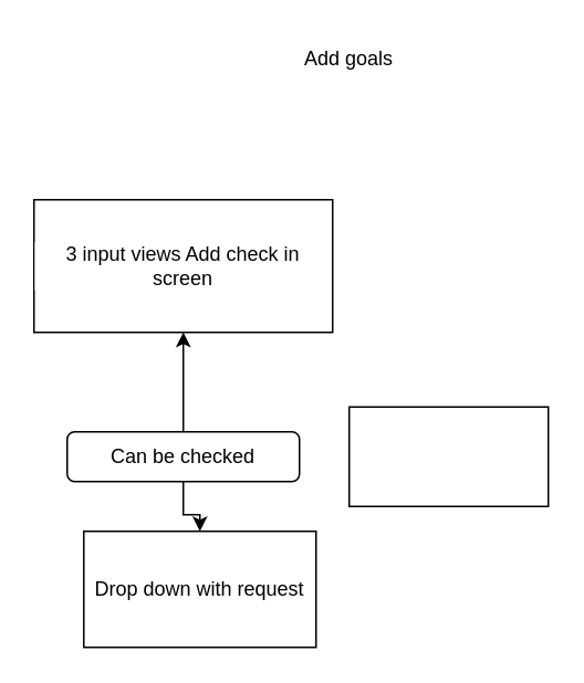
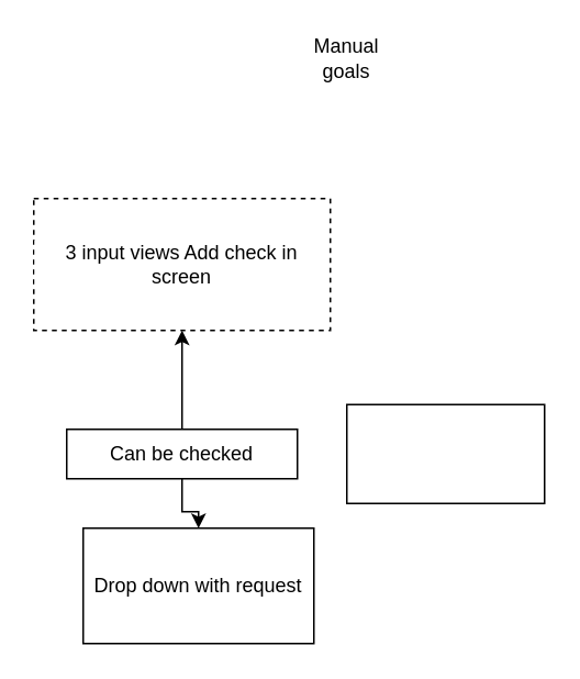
- <mxCell id="7" value="Add goals" style="text;html=1;strokeColor=none;fillColor=none;align=center;verticalAlign=middle;whiteSpace=wrap;rounded=0;fontColor=default;" vertex="1" parent="1"><mxGeometry x="180" y="20" width="60" height="30" as="geometry" /></mxCell>
+ <mxCell id="7" value="Manual goals" style="text;html=1;strokeColor=none;fillColor=none;align=center;verticalAlign=middle;whiteSpace=wrap;rounded=0;fontColor=default;" vertex="1" parent="1"><mxGeometry x="180" y="20" width="60" height="30" as="geometry" /></mxCell>
- <mxCell id="2" value="3 input views Add check in screen" style="rounded=0;whiteSpace=wrap;html=1;fillColor=default;strokeColor=default;fontColor=default;labelBackgroundColor=default;" vertex="1" parent="1"><mxGeometry x="20" y="120" width="180" height="80" as="geometry" /></mxCell>
+ <mxCell id="2" value="3 input views Add check in screen" style="rounded=0;whiteSpace=wrap;html=1;fillColor=default;strokeColor=default;fontColor=default;labelBackgroundColor=default;dashed=1;" vertex="1" parent="1"><mxGeometry x="20" y="120" width="180" height="80" as="geometry" /></mxCell>
- <mxCell id="5" value="Can be checked" style="whiteSpace=wrap;html=1;fontColor=default;strokeColor=default;fillColor=default;rounded=1;" vertex="1" parent="1"><mxGeometry x="40" y="260" width="140" height="30" as="geometry" /></mxCell>
+ <mxCell id="5" value="Can be checked" style="rounded=0;whiteSpace=wrap;html=1;fontColor=default;strokeColor=default;fillColor=default;" vertex="1" parent="1"><mxGeometry x="40" y="260" width="140" height="30" as="geometry" /></mxCell>
